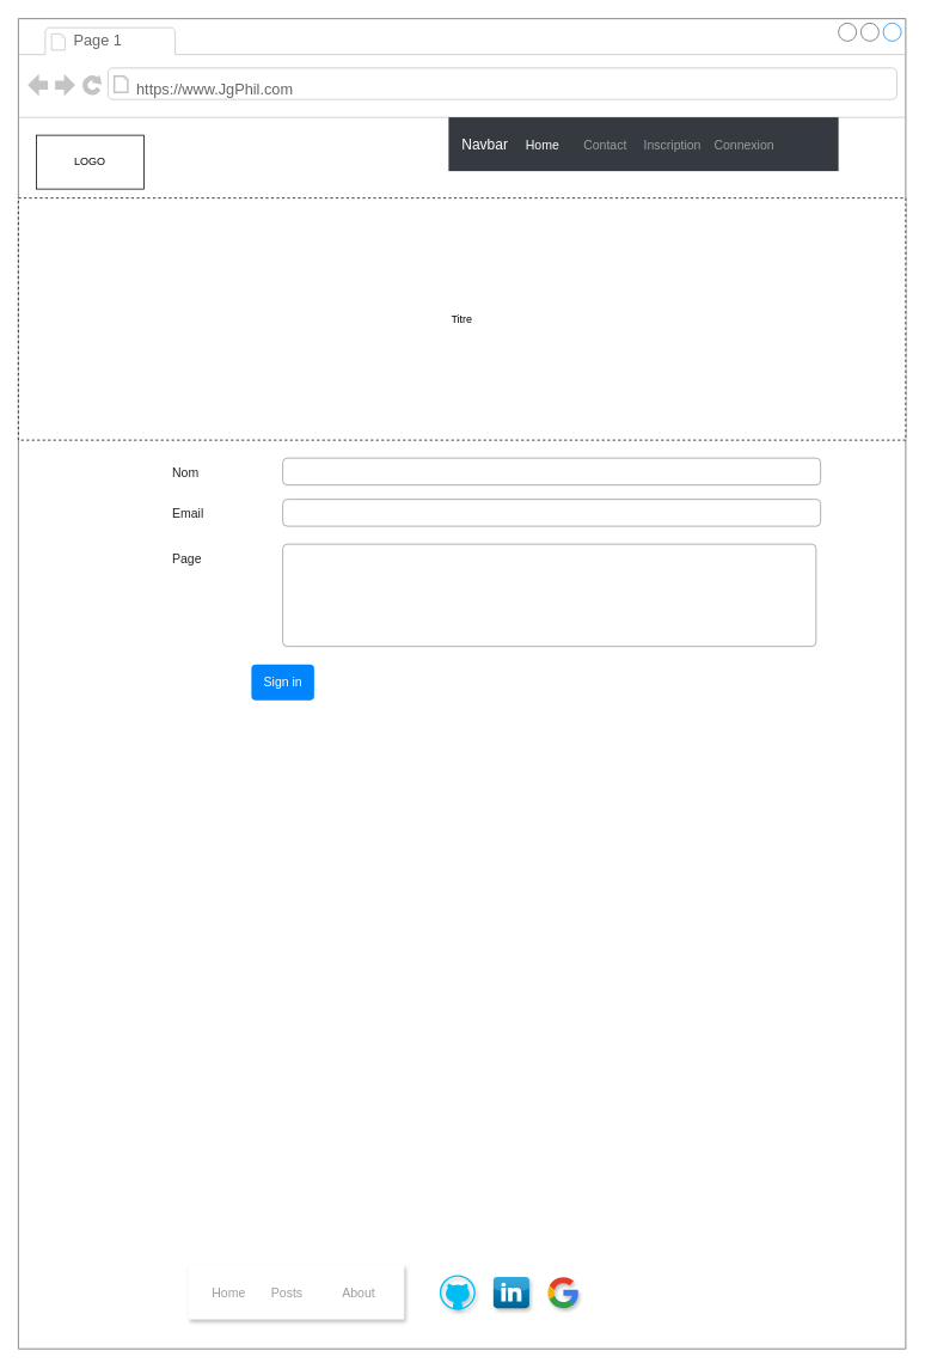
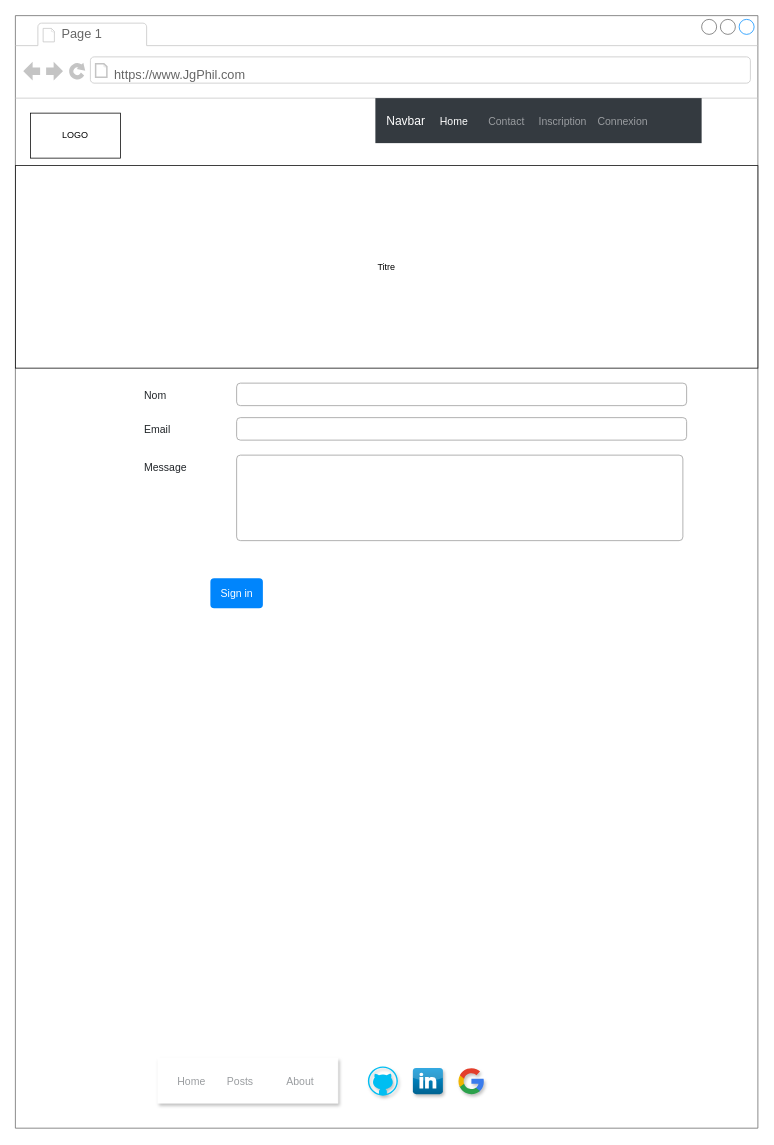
- <mxCell id="25" value="Titre" style="rounded=0;whiteSpace=wrap;html=1;dashed=1;" vertex="1" parent="2"><mxGeometry y="200" width="990" height="270" as="geometry" /></mxCell>
+ <mxCell id="25" value="Titre" style="rounded=0;whiteSpace=wrap;html=1;" vertex="1" parent="2"><mxGeometry y="200" width="990" height="270" as="geometry" /></mxCell>
- <mxCell id="14" value="Page" style="fillColor=none;strokeColor=none;align=left;fontSize=14;fontColor=#212529;shadow=1;" parent="2" vertex="1"><mxGeometry x="170" y="586" width="200" height="30" as="geometry" /></mxCell>
+ <mxCell id="14" value="Message" style="fillColor=none;strokeColor=none;align=left;fontSize=14;fontColor=#212529;shadow=1;" parent="2" vertex="1"><mxGeometry x="170" y="586" width="200" height="30" as="geometry" /></mxCell>
- <mxCell id="16" value="Sign in" style="html=1;shadow=0;dashed=0;shape=mxgraph.bootstrap.rrect;rSize=5;fillColor=#0085FC;strokeColor=none;align=center;fontSize=14;fontColor=#FFFFFF;" parent="2" vertex="1"><mxGeometry x="260" y="720" width="70" height="40" as="geometry" /></mxCell>
+ <mxCell id="16" value="Sign in" style="html=1;shadow=0;dashed=0;shape=mxgraph.bootstrap.rrect;rSize=5;fillColor=#0085FC;strokeColor=none;align=center;fontSize=14;fontColor=#FFFFFF;" parent="2" vertex="1"><mxGeometry x="260" y="750" width="70" height="40" as="geometry" /></mxCell>
